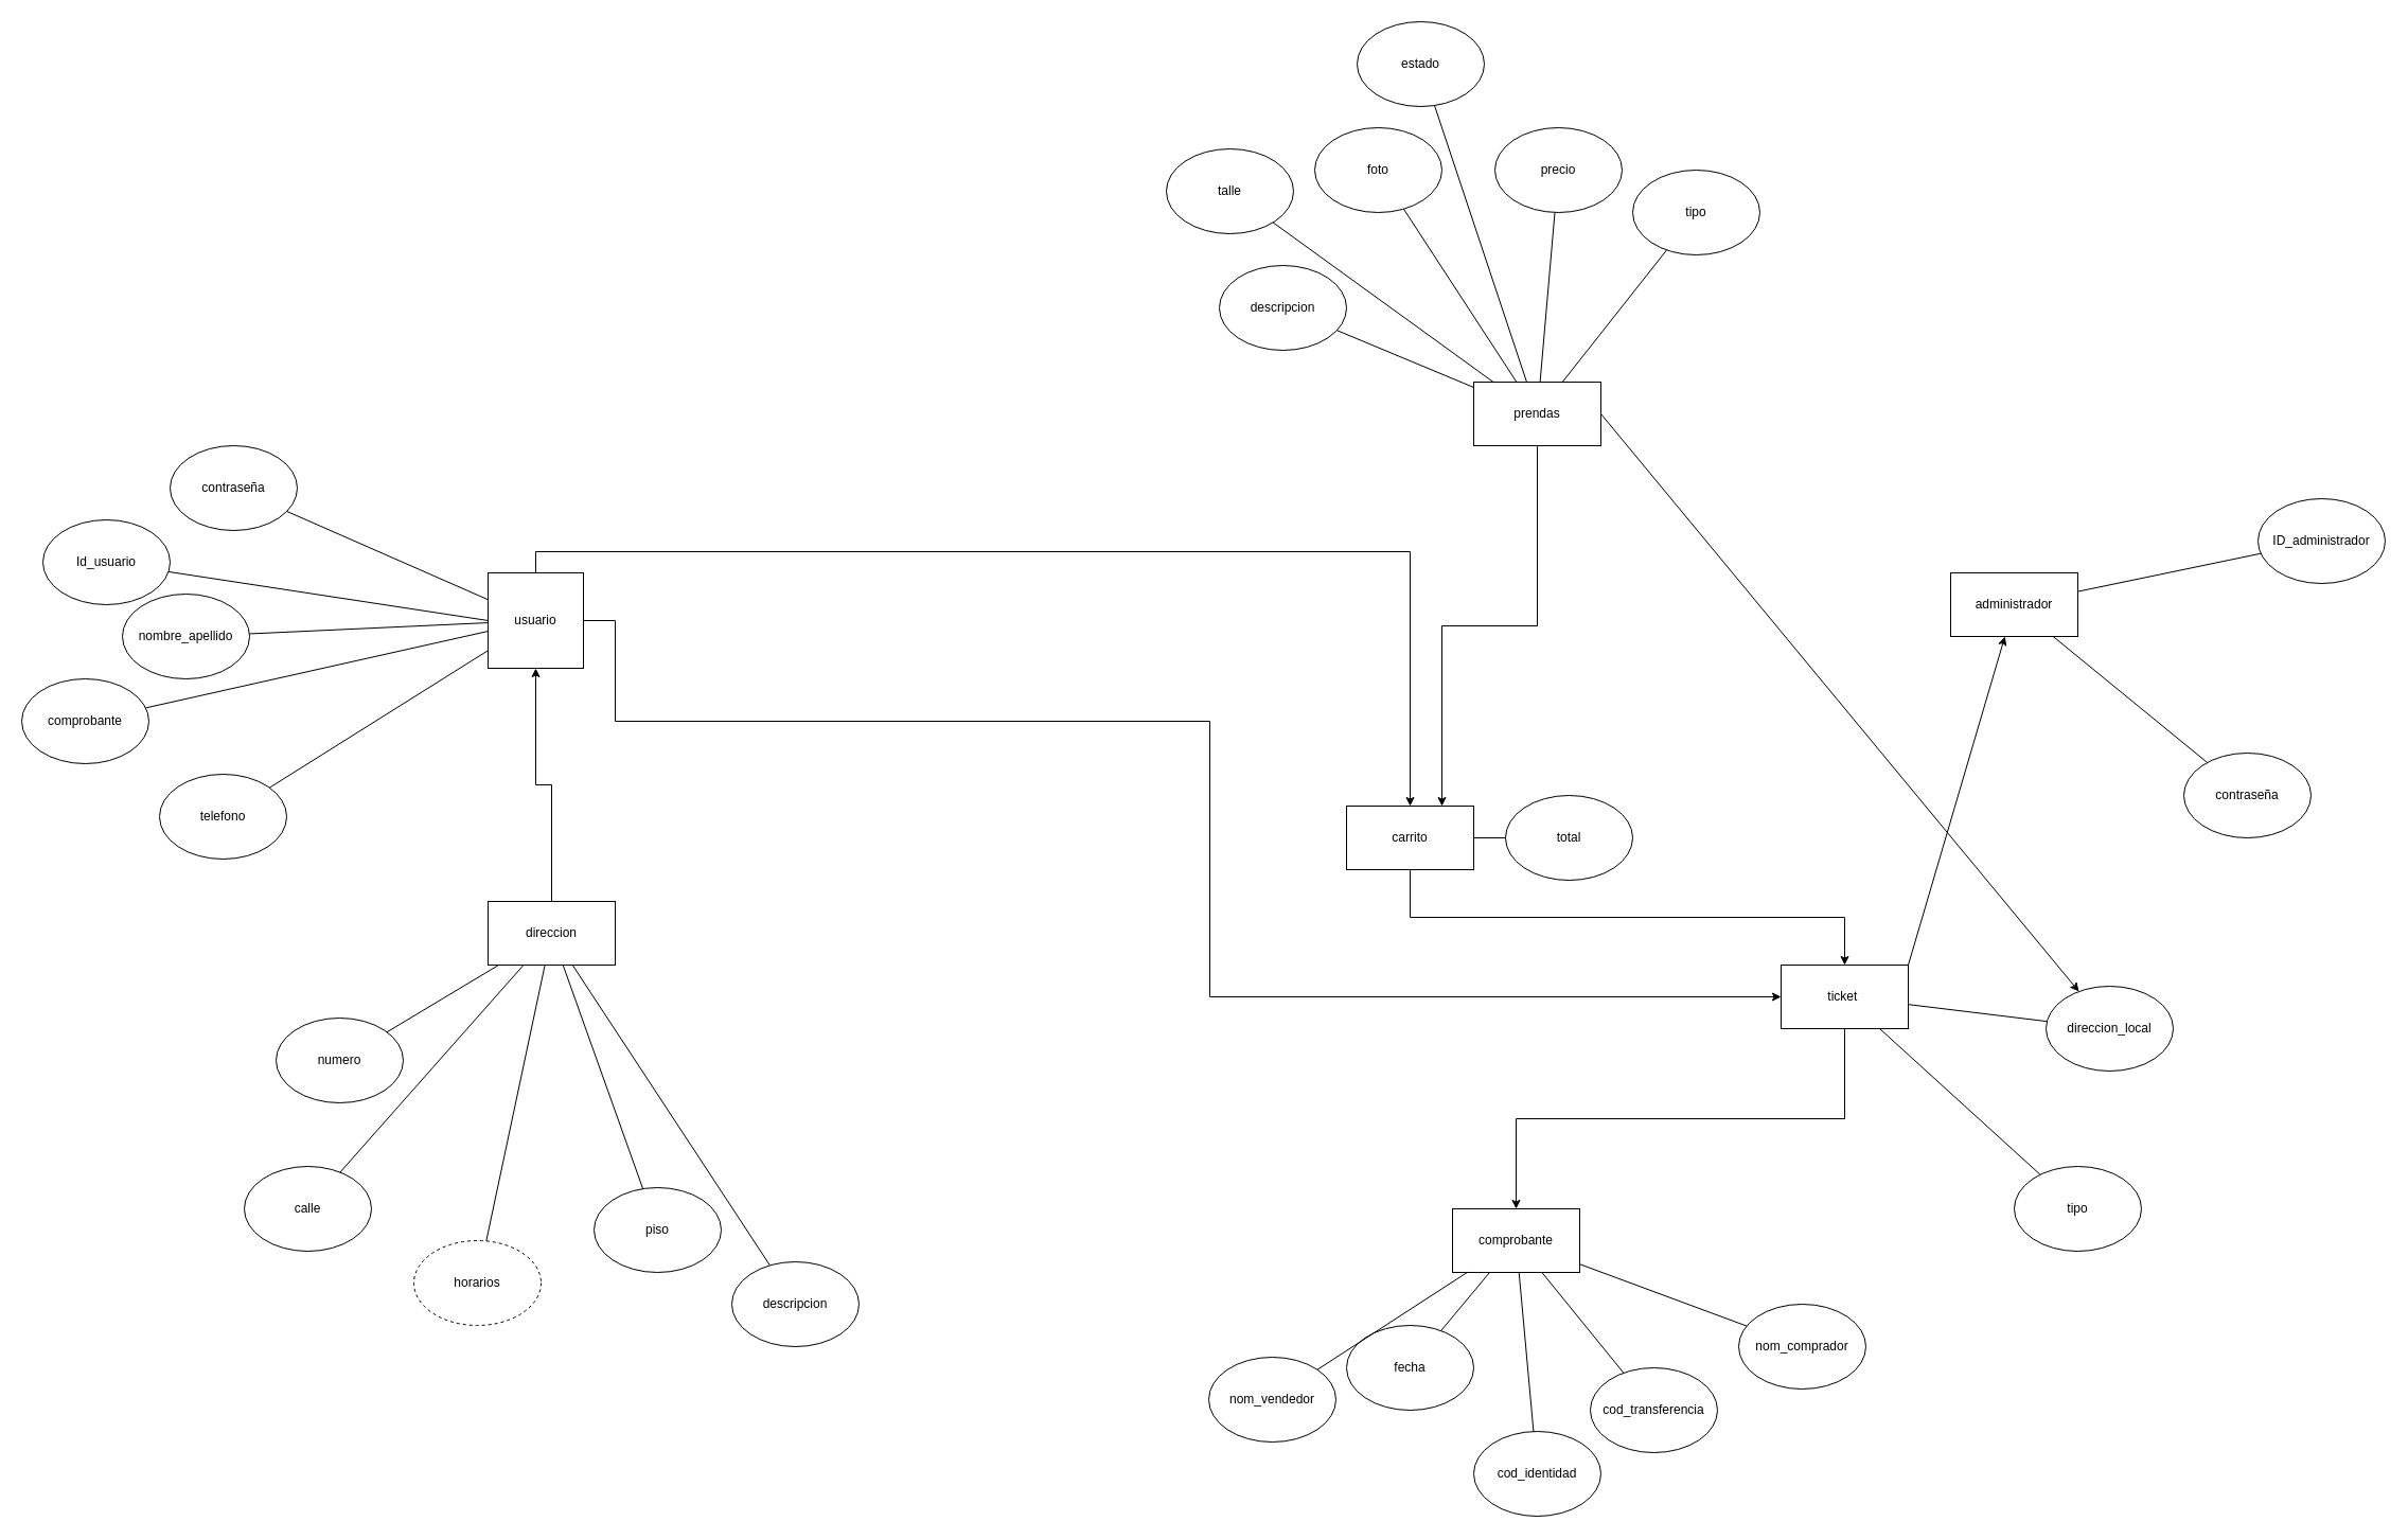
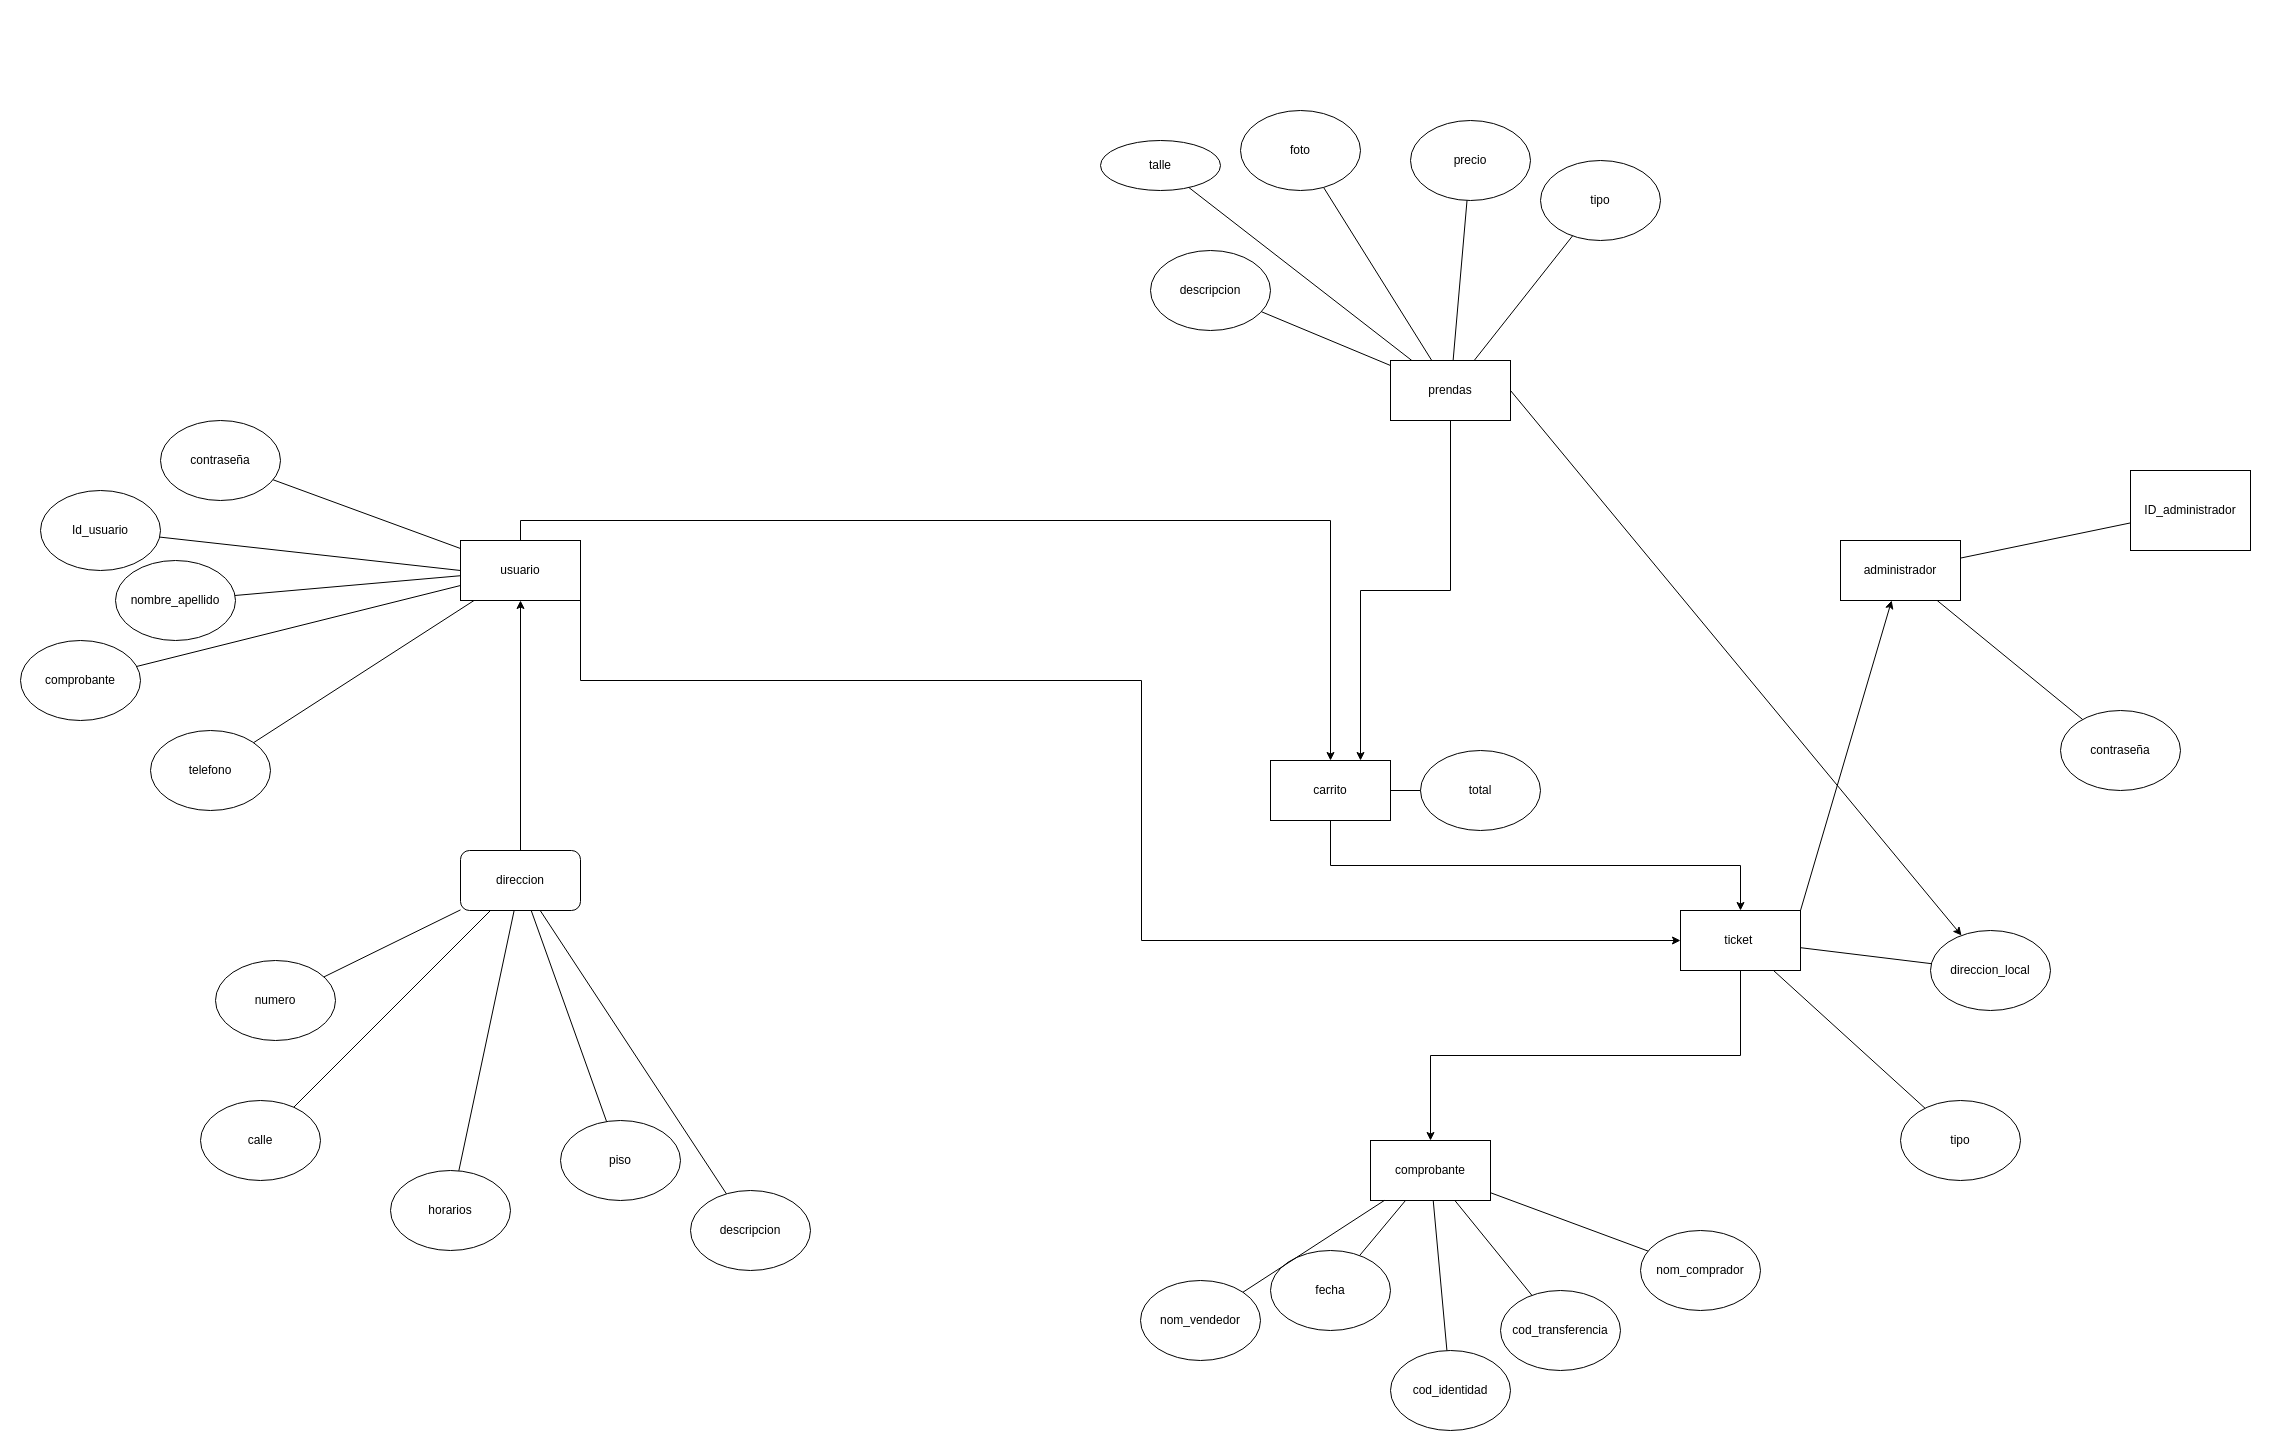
- <mxCell id="54" value="estado" style="ellipse;whiteSpace=wrap;html=1;" vertex="1" parent="1"><mxGeometry x="1280" y="20" width="120" height="80" as="geometry" /></mxCell>
- <mxCell id="55" value="foto" style="ellipse;whiteSpace=wrap;html=1;" vertex="1" parent="1"><mxGeometry x="1240" y="120" width="120" height="80" as="geometry" /></mxCell>
+ <mxCell id="55" value="foto" style="ellipse;whiteSpace=wrap;html=1;" vertex="1" parent="1"><mxGeometry x="1240" y="110" width="120" height="80" as="geometry" /></mxCell>
- <mxCell id="50" value="talle" style="ellipse;whiteSpace=wrap;html=1;" vertex="1" parent="1"><mxGeometry x="1100" y="140" width="120" height="80" as="geometry" /></mxCell>
+ <mxCell id="50" value="talle" style="ellipse;whiteSpace=wrap;html=1;" vertex="1" parent="1"><mxGeometry x="1100" y="140" width="120" height="50" as="geometry" /></mxCell>
- <mxCell id="63" value="" style="endArrow=none;html=1;rounded=0;" edge="1" parent="1" source="13" target="54"><mxGeometry width="50" height="50" relative="1" as="geometry"><mxPoint x="860" y="500" as="sourcePoint" /><mxPoint x="910" y="450" as="targetPoint" /></mxGeometry></mxCell>
- <mxCell id="57" value="ID_administrador" style="ellipse;whiteSpace=wrap;html=1;" vertex="1" parent="1"><mxGeometry x="2130" y="470" width="120" height="80" as="geometry" /></mxCell>
+ <mxCell id="57" value="ID_administrador" style="whiteSpace=wrap;html=1;rounded=0;" vertex="1" parent="1"><mxGeometry x="2130" y="470" width="120" height="80" as="geometry" /></mxCell>
- <mxCell id="4" value="usuario" style="rounded=0;whiteSpace=wrap;html=1;" vertex="1" parent="1"><mxGeometry x="460" y="540" width="90" height="90" as="geometry" /></mxCell>
+ <mxCell id="4" value="usuario" style="rounded=0;whiteSpace=wrap;html=1;" vertex="1" parent="1"><mxGeometry x="460" y="540" width="120" height="60" as="geometry" /></mxCell>
- <mxCell id="7" value="direccion" style="rounded=0;whiteSpace=wrap;html=1;" vertex="1" parent="1"><mxGeometry x="460" y="850" width="120" height="60" as="geometry" /></mxCell>
+ <mxCell id="7" value="direccion" style="whiteSpace=wrap;html=1;rounded=1;" vertex="1" parent="1"><mxGeometry x="460" y="850" width="120" height="60" as="geometry" /></mxCell>
- <mxCell id="18" value="numero" style="ellipse;whiteSpace=wrap;html=1;" vertex="1" parent="1"><mxGeometry x="260" y="960" width="120" height="80" as="geometry" /></mxCell>
+ <mxCell id="18" value="numero" style="ellipse;whiteSpace=wrap;html=1;" vertex="1" parent="1"><mxGeometry x="215" y="960" width="120" height="80" as="geometry" /></mxCell>
- <mxCell id="14" value="calle" style="ellipse;whiteSpace=wrap;html=1;" vertex="1" parent="1"><mxGeometry x="230" y="1100" width="120" height="80" as="geometry" /></mxCell>
+ <mxCell id="14" value="calle" style="ellipse;whiteSpace=wrap;html=1;" vertex="1" parent="1"><mxGeometry x="200" y="1100" width="120" height="80" as="geometry" /></mxCell>
- <mxCell id="15" value="horarios" style="ellipse;whiteSpace=wrap;html=1;dashed=1;" vertex="1" parent="1"><mxGeometry x="390" y="1170" width="120" height="80" as="geometry" /></mxCell>
+ <mxCell id="15" value="horarios" style="ellipse;whiteSpace=wrap;html=1;" vertex="1" parent="1"><mxGeometry x="390" y="1170" width="120" height="80" as="geometry" /></mxCell>
